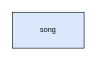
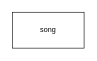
- <mxCell id="2" value="song" style="rounded=0;whiteSpace=wrap;html=1;fillColor=#dae8fc;" vertex="1" parent="1"><mxGeometry x="20" y="20" width="120" height="60" as="geometry" /></mxCell>
+ <mxCell id="2" value="song" style="rounded=0;whiteSpace=wrap;html=1;" vertex="1" parent="1"><mxGeometry x="20" y="20" width="120" height="60" as="geometry" /></mxCell>
